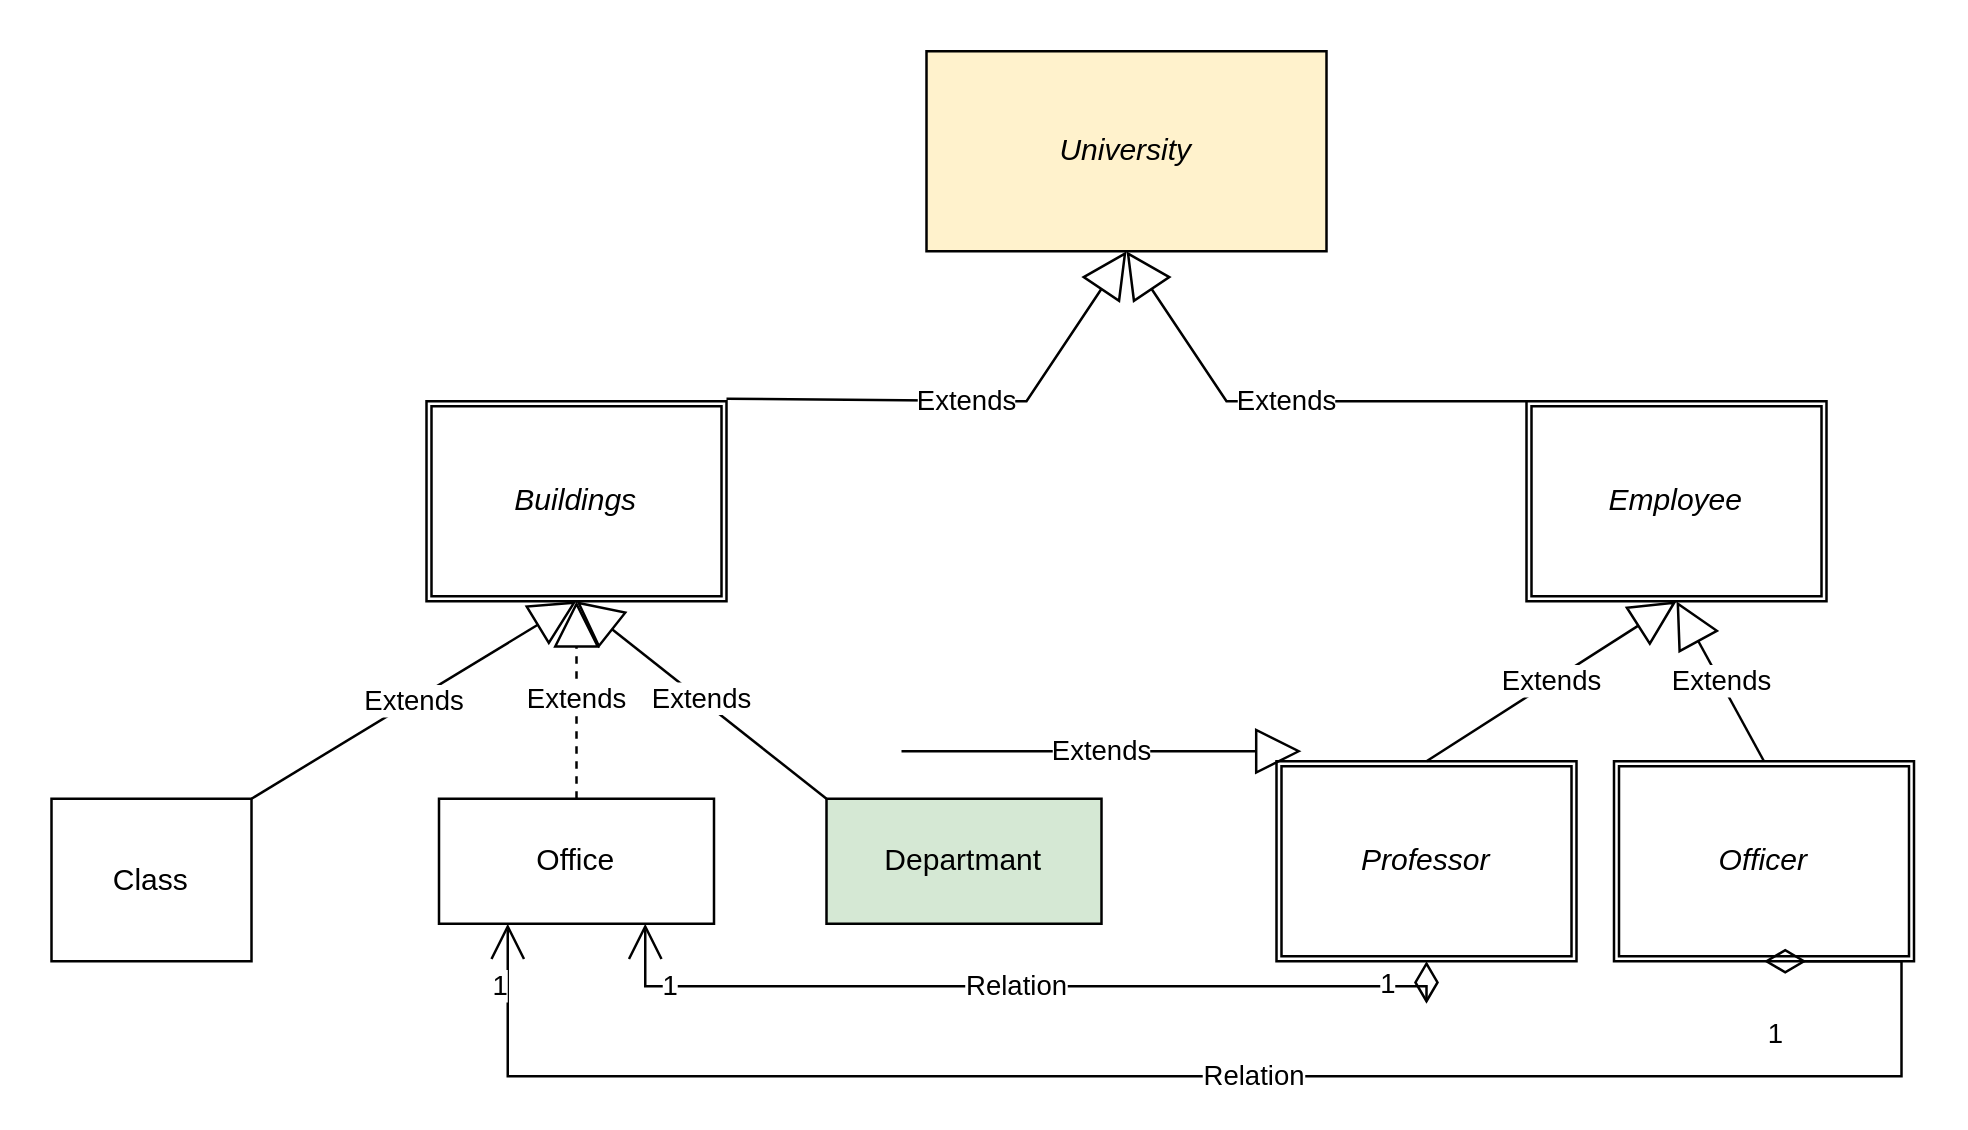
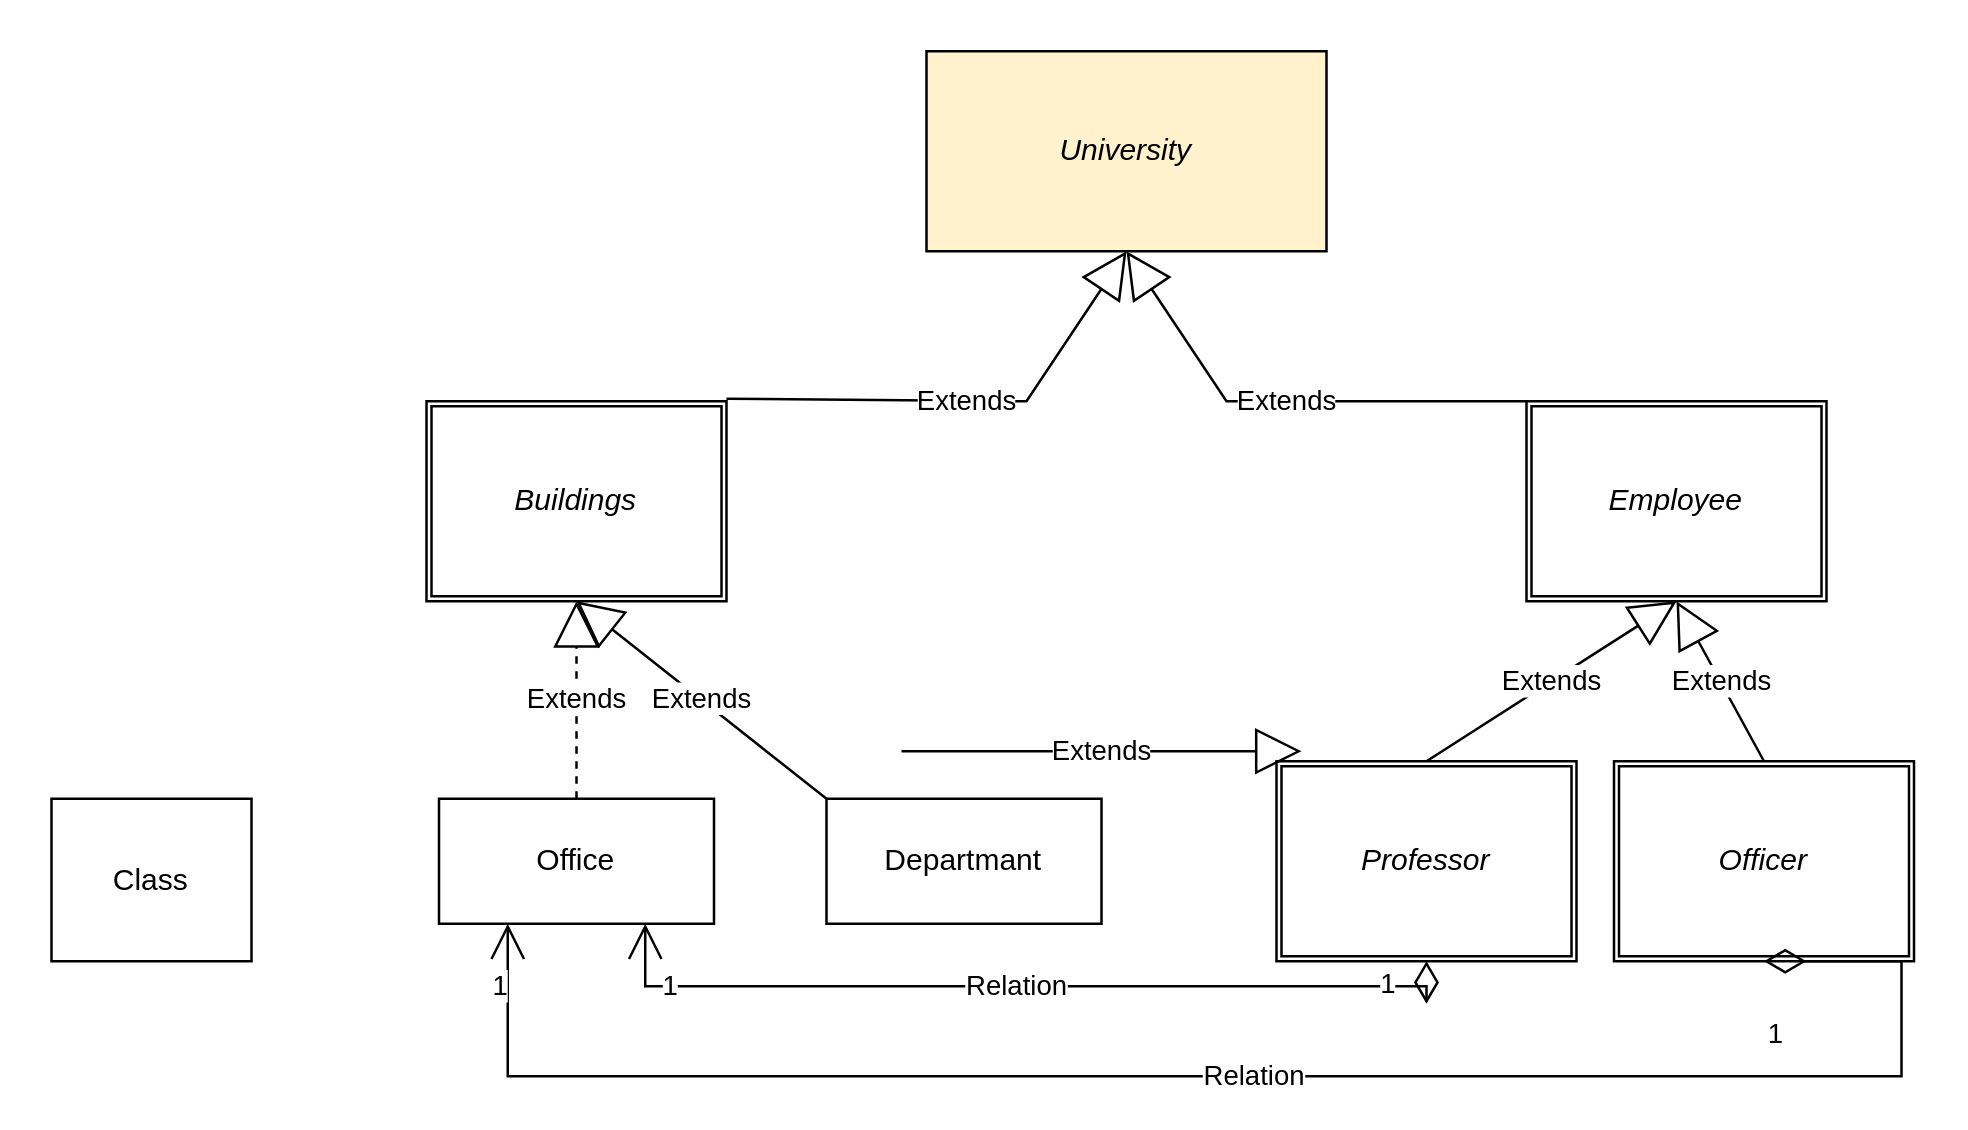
- <mxCell id="8" value="Extends" style="endArrow=block;endSize=16;endFill=0;html=1;rounded=0;exitX=1;exitY=0;exitDx=0;exitDy=0;entryX=0.5;entryY=1;entryDx=0;entryDy=0;" edge="1" parent="1" source="7" target="2"><mxGeometry width="160" relative="1" as="geometry"><mxPoint x="420" y="300" as="sourcePoint" /><mxPoint x="580" y="300" as="targetPoint" /></mxGeometry></mxCell>
- <mxCell id="9" value="Departmant" style="html=1;whiteSpace=wrap;fillColor=#d5e8d4;" vertex="1" parent="1"><mxGeometry x="330" y="319" width="110" height="50" as="geometry" /></mxCell>
+ <mxCell id="9" value="Departmant" style="html=1;whiteSpace=wrap;" vertex="1" parent="1"><mxGeometry x="330" y="319" width="110" height="50" as="geometry" /></mxCell>
